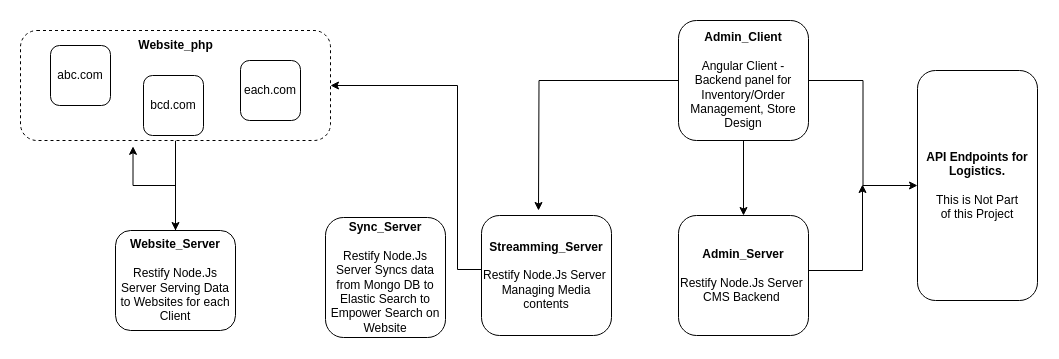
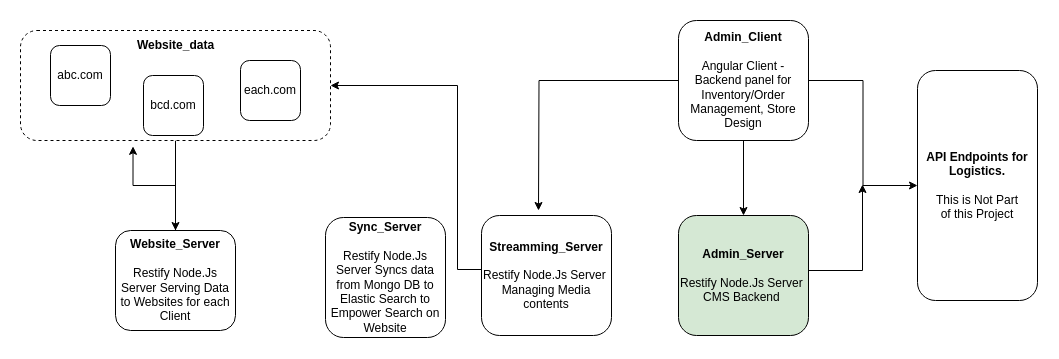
- <mxCell id="8" value="&lt;b&gt;Website_php&lt;/b&gt;" style="text;html=1;align=center;verticalAlign=middle;resizable=0;points=[];autosize=1;strokeColor=none;fillColor=none;" vertex="1" parent="1"><mxGeometry x="125" y="30" width="100" height="30" as="geometry" /></mxCell>
+ <mxCell id="8" value="&lt;b&gt;Website_data&lt;/b&gt;" style="text;html=1;align=center;verticalAlign=middle;resizable=0;points=[];autosize=1;strokeColor=none;fillColor=none;" vertex="1" parent="1"><mxGeometry x="125" y="30" width="100" height="30" as="geometry" /></mxCell>
- <mxCell id="14" value="&lt;b&gt;Admin_Server&lt;/b&gt;&lt;br&gt;&lt;br&gt;Restify Node.Js Server&amp;nbsp; CMS Backend&amp;nbsp;" style="rounded=1;whiteSpace=wrap;html=1;" vertex="1" parent="1"><mxGeometry x="678" y="215" width="130" height="120" as="geometry" /></mxCell>
+ <mxCell id="14" value="&lt;b&gt;Admin_Server&lt;/b&gt;&lt;br&gt;&lt;br&gt;Restify Node.Js Server&amp;nbsp; CMS Backend&amp;nbsp;" style="rounded=1;whiteSpace=wrap;html=1;fillColor=#d5e8d4;" vertex="1" parent="1"><mxGeometry x="678" y="215" width="130" height="120" as="geometry" /></mxCell>
